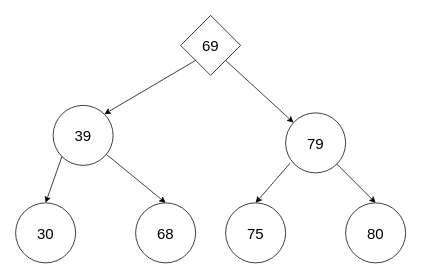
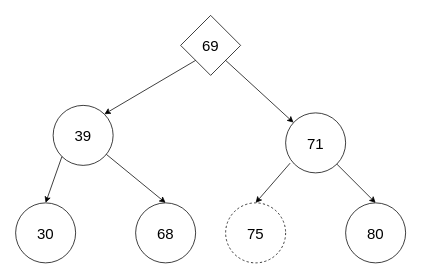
- <mxCell id="4" value="&lt;font style=&quot;font-size: 20px;&quot;&gt;79&lt;/font&gt;" style="ellipse;whiteSpace=wrap;html=1;aspect=fixed;" vertex="1" parent="1"><mxGeometry x="380" y="150" width="80" height="80" as="geometry" /></mxCell>
+ <mxCell id="4" value="&lt;font style=&quot;font-size: 20px;&quot;&gt;71&lt;/font&gt;" style="ellipse;whiteSpace=wrap;html=1;aspect=fixed;" vertex="1" parent="1"><mxGeometry x="380" y="150" width="80" height="80" as="geometry" /></mxCell>
- <mxCell id="7" value="&lt;font style=&quot;font-size: 20px;&quot;&gt;75&lt;/font&gt;" style="ellipse;whiteSpace=wrap;html=1;aspect=fixed;" vertex="1" parent="1"><mxGeometry x="300" y="270" width="80" height="80" as="geometry" /></mxCell>
+ <mxCell id="7" value="&lt;font style=&quot;font-size: 20px;&quot;&gt;75&lt;/font&gt;" style="ellipse;whiteSpace=wrap;html=1;aspect=fixed;dashed=1;" vertex="1" parent="1"><mxGeometry x="300" y="270" width="80" height="80" as="geometry" /></mxCell>
